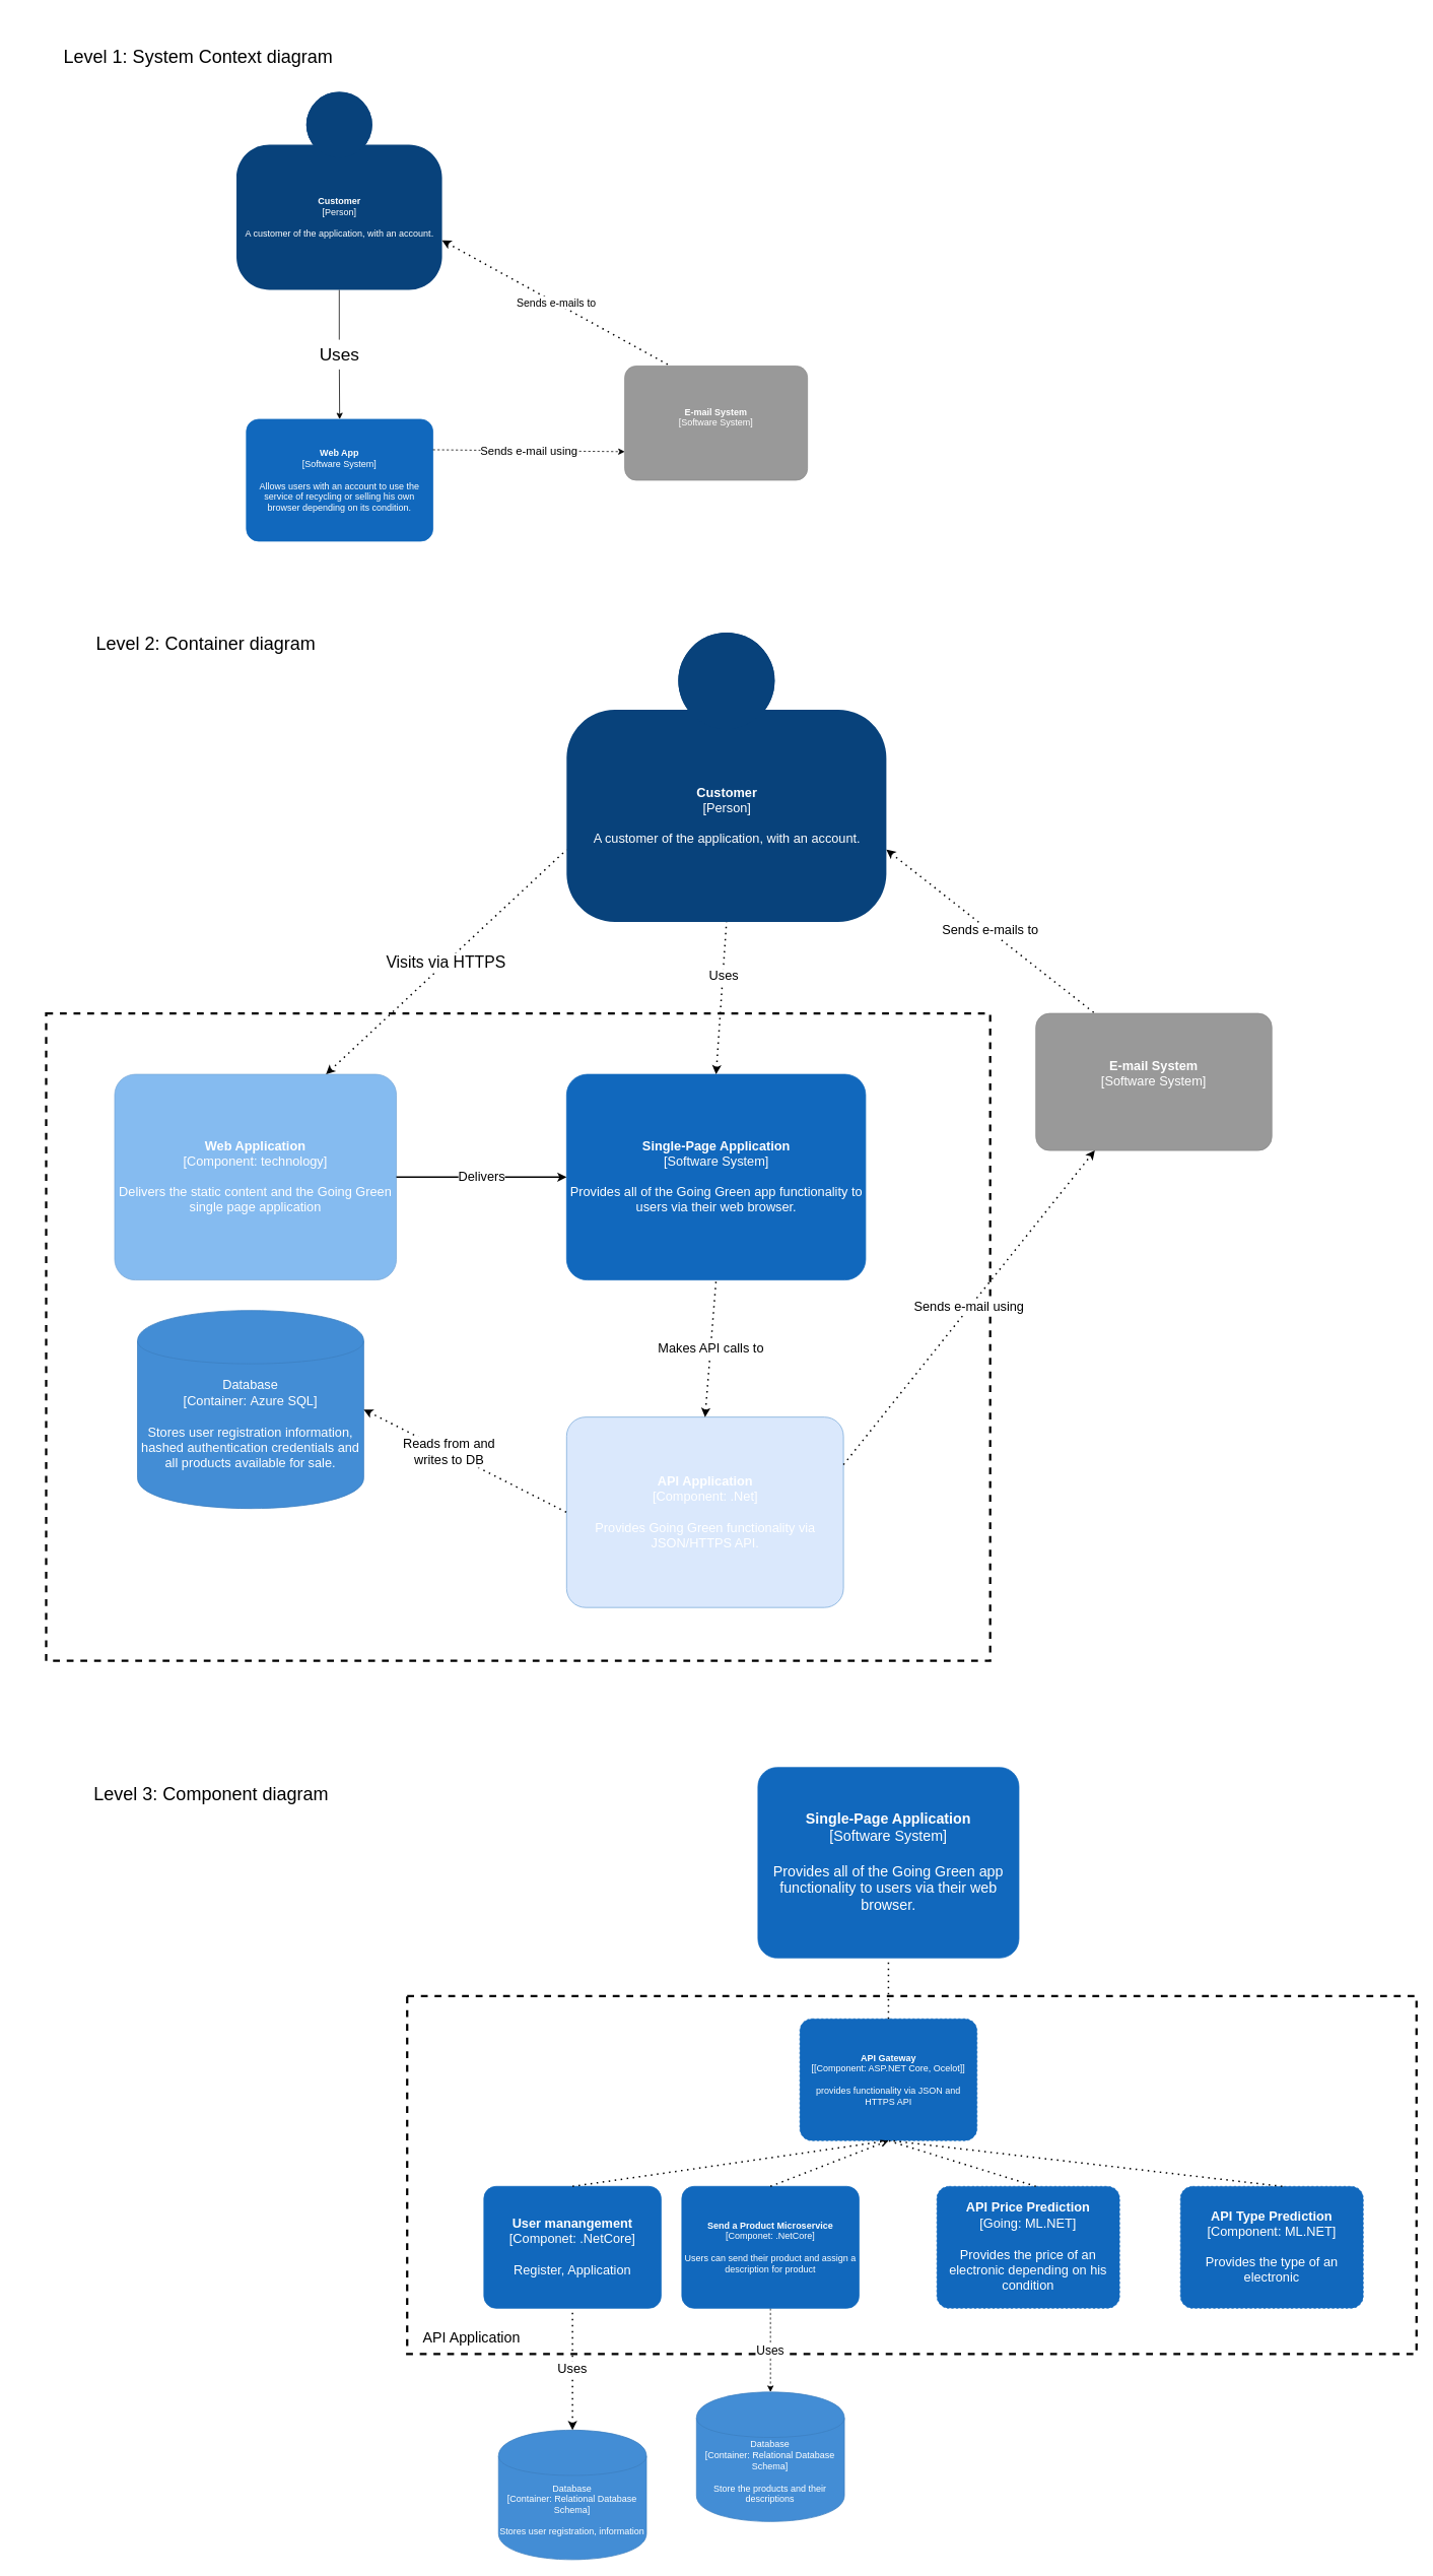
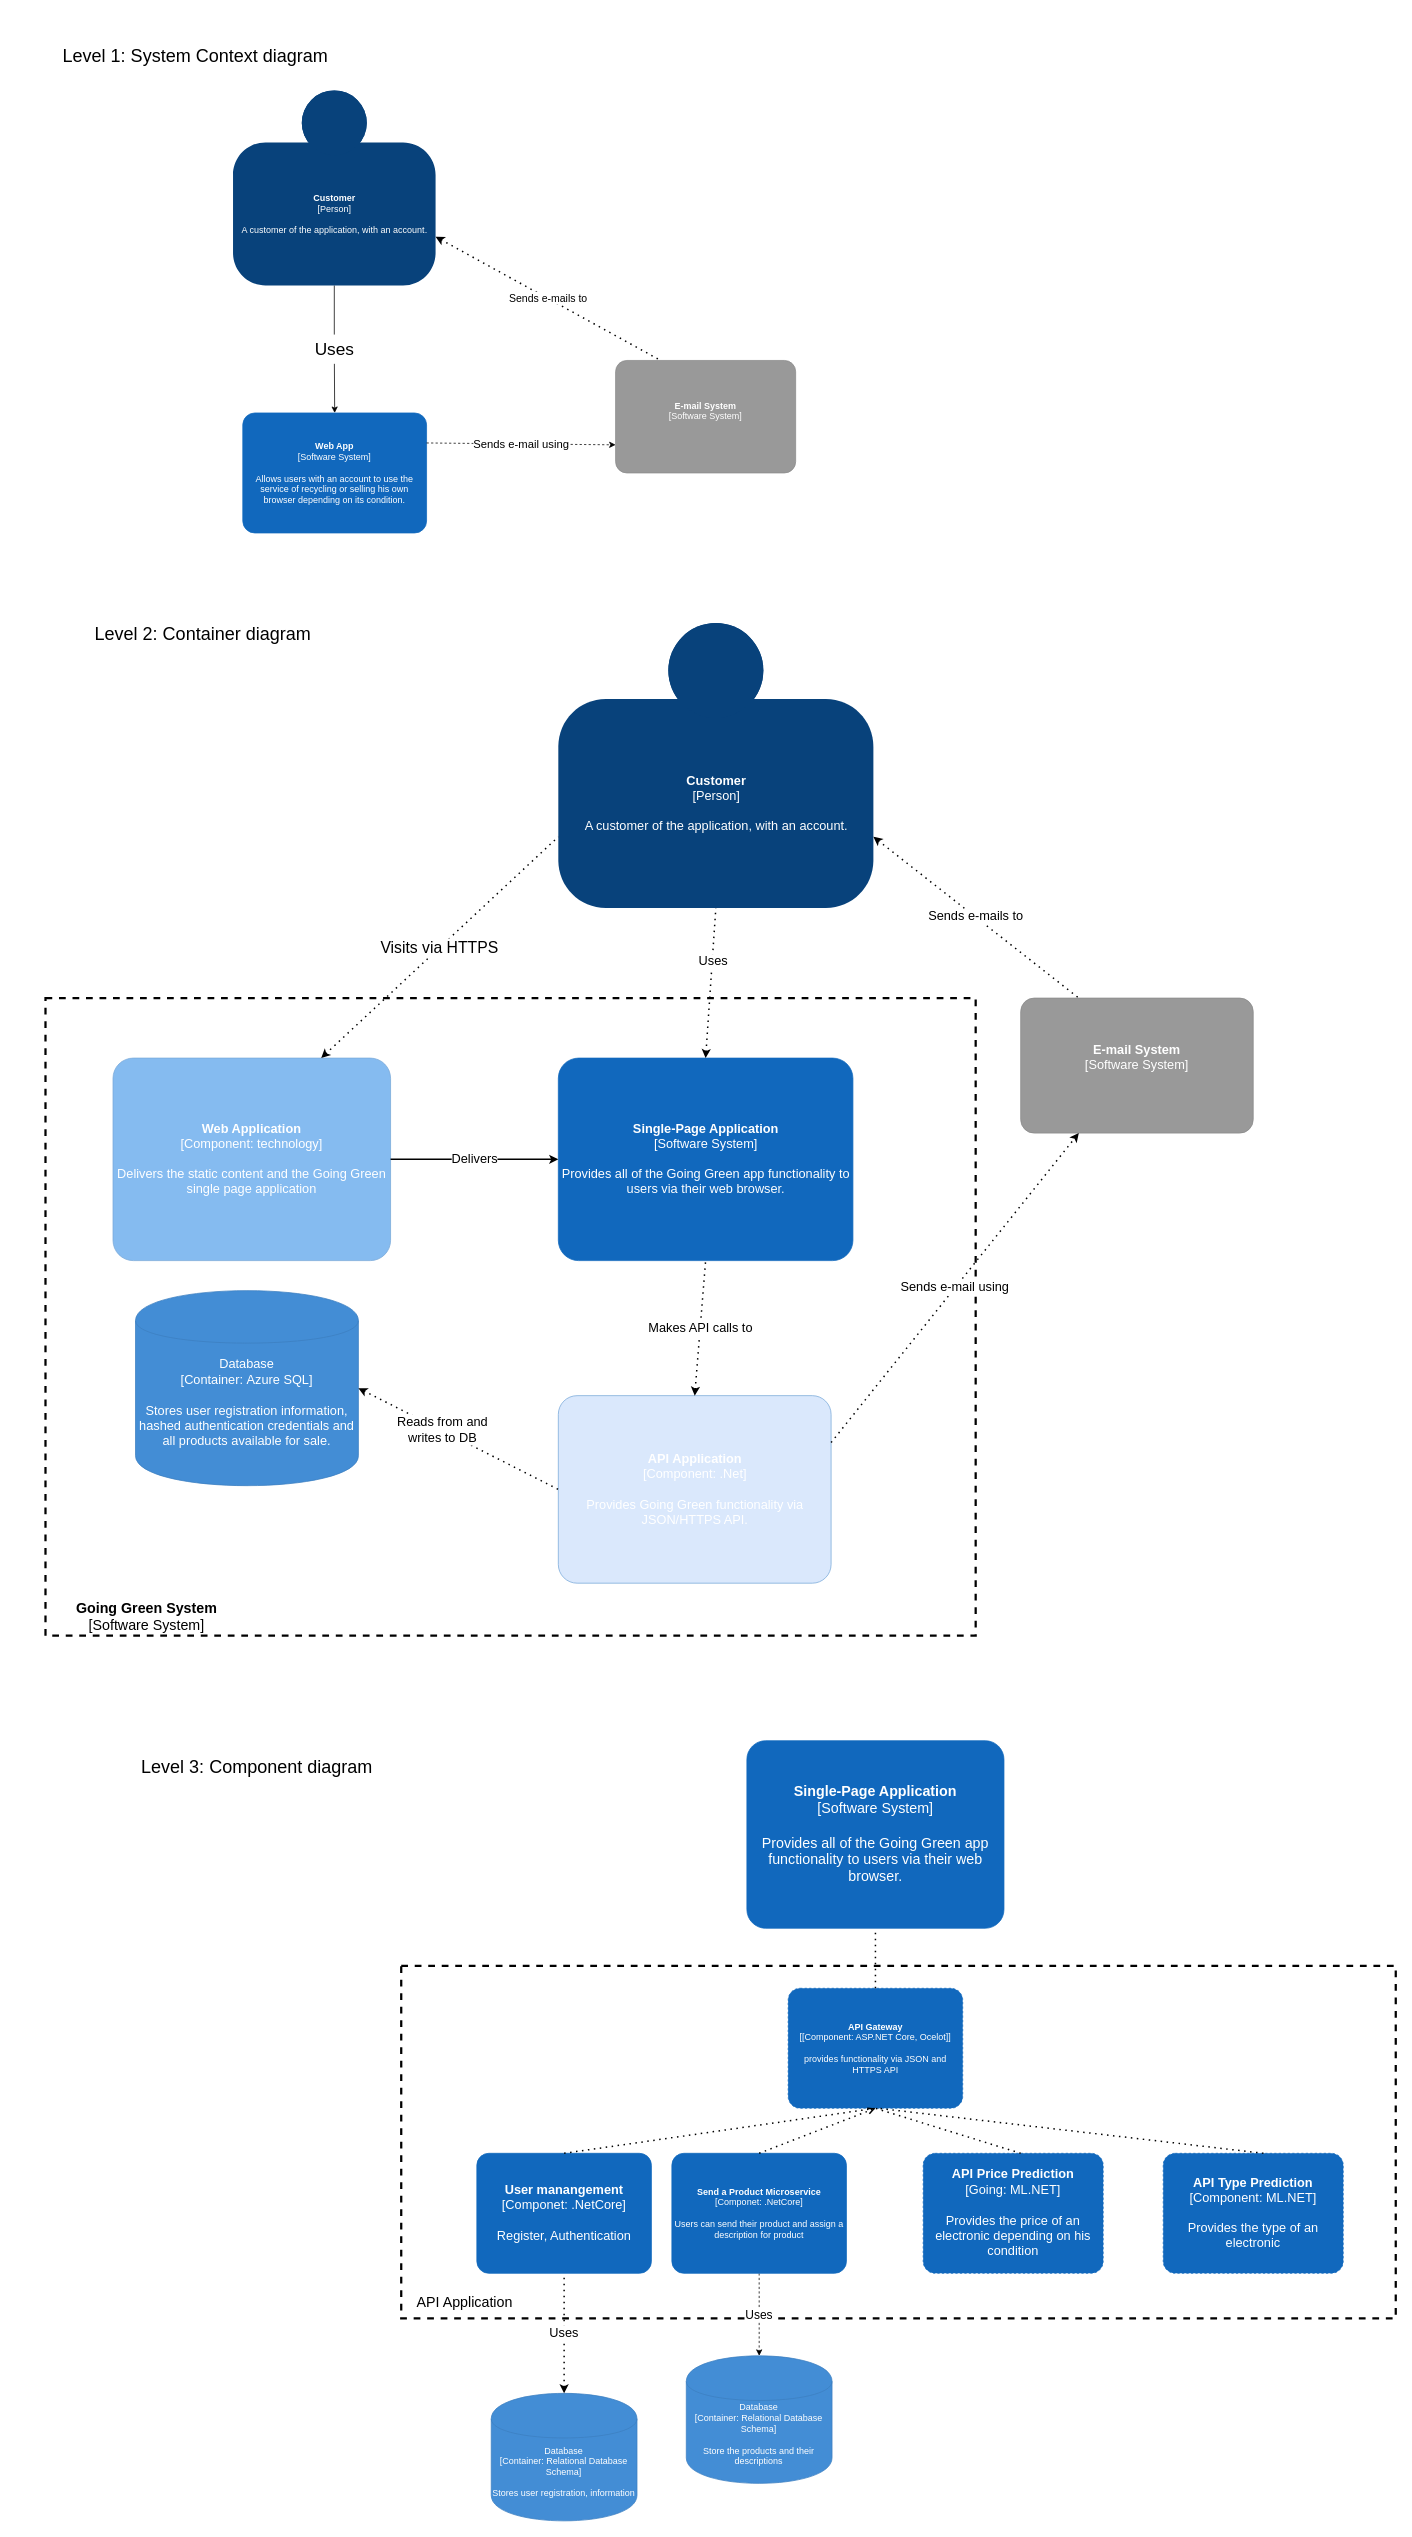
+ <mxCell id="17" value="&lt;font style=&quot;font-size: 19px&quot;&gt;&lt;b&gt;Going Green System&lt;br&gt;&lt;/b&gt;[Software System]&lt;br&gt;&lt;/font&gt;" style="text;html=1;strokeColor=none;fillColor=none;align=center;verticalAlign=middle;whiteSpace=wrap;rounded=0;dashed=1;fontSize=17;" parent="1" vertex="1"><mxGeometry x="60" y="2130" width="270" height="50" as="geometry" /></mxCell>
- <mxCell id="28" value="&lt;font style=&quot;font-size: 24px&quot;&gt;Level 3: Component diagram&lt;/font&gt;" style="text;html=1;strokeColor=none;fillColor=none;align=center;verticalAlign=middle;whiteSpace=wrap;rounded=0;" parent="1" vertex="1"><mxGeometry x="37" y="2300" width="480" height="110" as="geometry" /></mxCell>
+ <mxCell id="28" value="&lt;font style=&quot;font-size: 24px&quot;&gt;Level 3: Component diagram&lt;/font&gt;" style="text;html=1;strokeColor=none;fillColor=none;align=center;verticalAlign=middle;whiteSpace=wrap;rounded=0;" parent="1" vertex="1"><mxGeometry x="102" y="2300" width="480" height="110" as="geometry" /></mxCell>
- <mxCell id="31" value="&lt;b style=&quot;font-size: 17px;&quot;&gt;User manangement&lt;/b&gt;&lt;div style=&quot;font-size: 17px;&quot;&gt;[Componet: .NetCore]&lt;/div&gt;&lt;br style=&quot;font-size: 17px;&quot;&gt;&lt;div style=&quot;font-size: 17px;&quot;&gt;Register, Application&lt;/div&gt;" style="rounded=1;whiteSpace=wrap;html=1;labelBackgroundColor=none;fillColor=#1168BD;fontColor=#ffffff;align=center;arcSize=10;strokeColor=#1168BD;metaEdit=1;metaData={&quot;c4Type&quot;:{&quot;editable&quot;:false}};points=[[0.25,0,0],[0.5,0,0],[0.75,0,0],[1,0.25,0],[1,0.5,0],[1,0.75,0],[0.75,1,0],[0.5,1,0],[0.25,1,0],[0,0.75,0],[0,0.5,0],[0,0.25,0]];fontSize=17;" parent="1" vertex="1"><mxGeometry x="635" y="2870" width="232.73" height="160" as="geometry" /></mxCell>
+ <mxCell id="31" value="&lt;b style=&quot;font-size: 17px;&quot;&gt;User manangement&lt;/b&gt;&lt;div style=&quot;font-size: 17px;&quot;&gt;[Componet: .NetCore]&lt;/div&gt;&lt;br style=&quot;font-size: 17px;&quot;&gt;&lt;div style=&quot;font-size: 17px;&quot;&gt;Register, Authentication&lt;/div&gt;" style="rounded=1;whiteSpace=wrap;html=1;labelBackgroundColor=none;fillColor=#1168BD;fontColor=#ffffff;align=center;arcSize=10;strokeColor=#1168BD;metaEdit=1;metaData={&quot;c4Type&quot;:{&quot;editable&quot;:false}};points=[[0.25,0,0],[0.5,0,0],[0.75,0,0],[1,0.25,0],[1,0.5,0],[1,0.75,0],[0.75,1,0],[0.5,1,0],[0.25,1,0],[0,0.75,0],[0,0.5,0],[0,0.25,0]];fontSize=17;" parent="1" vertex="1"><mxGeometry x="635" y="2870" width="232.73" height="160" as="geometry" /></mxCell>
